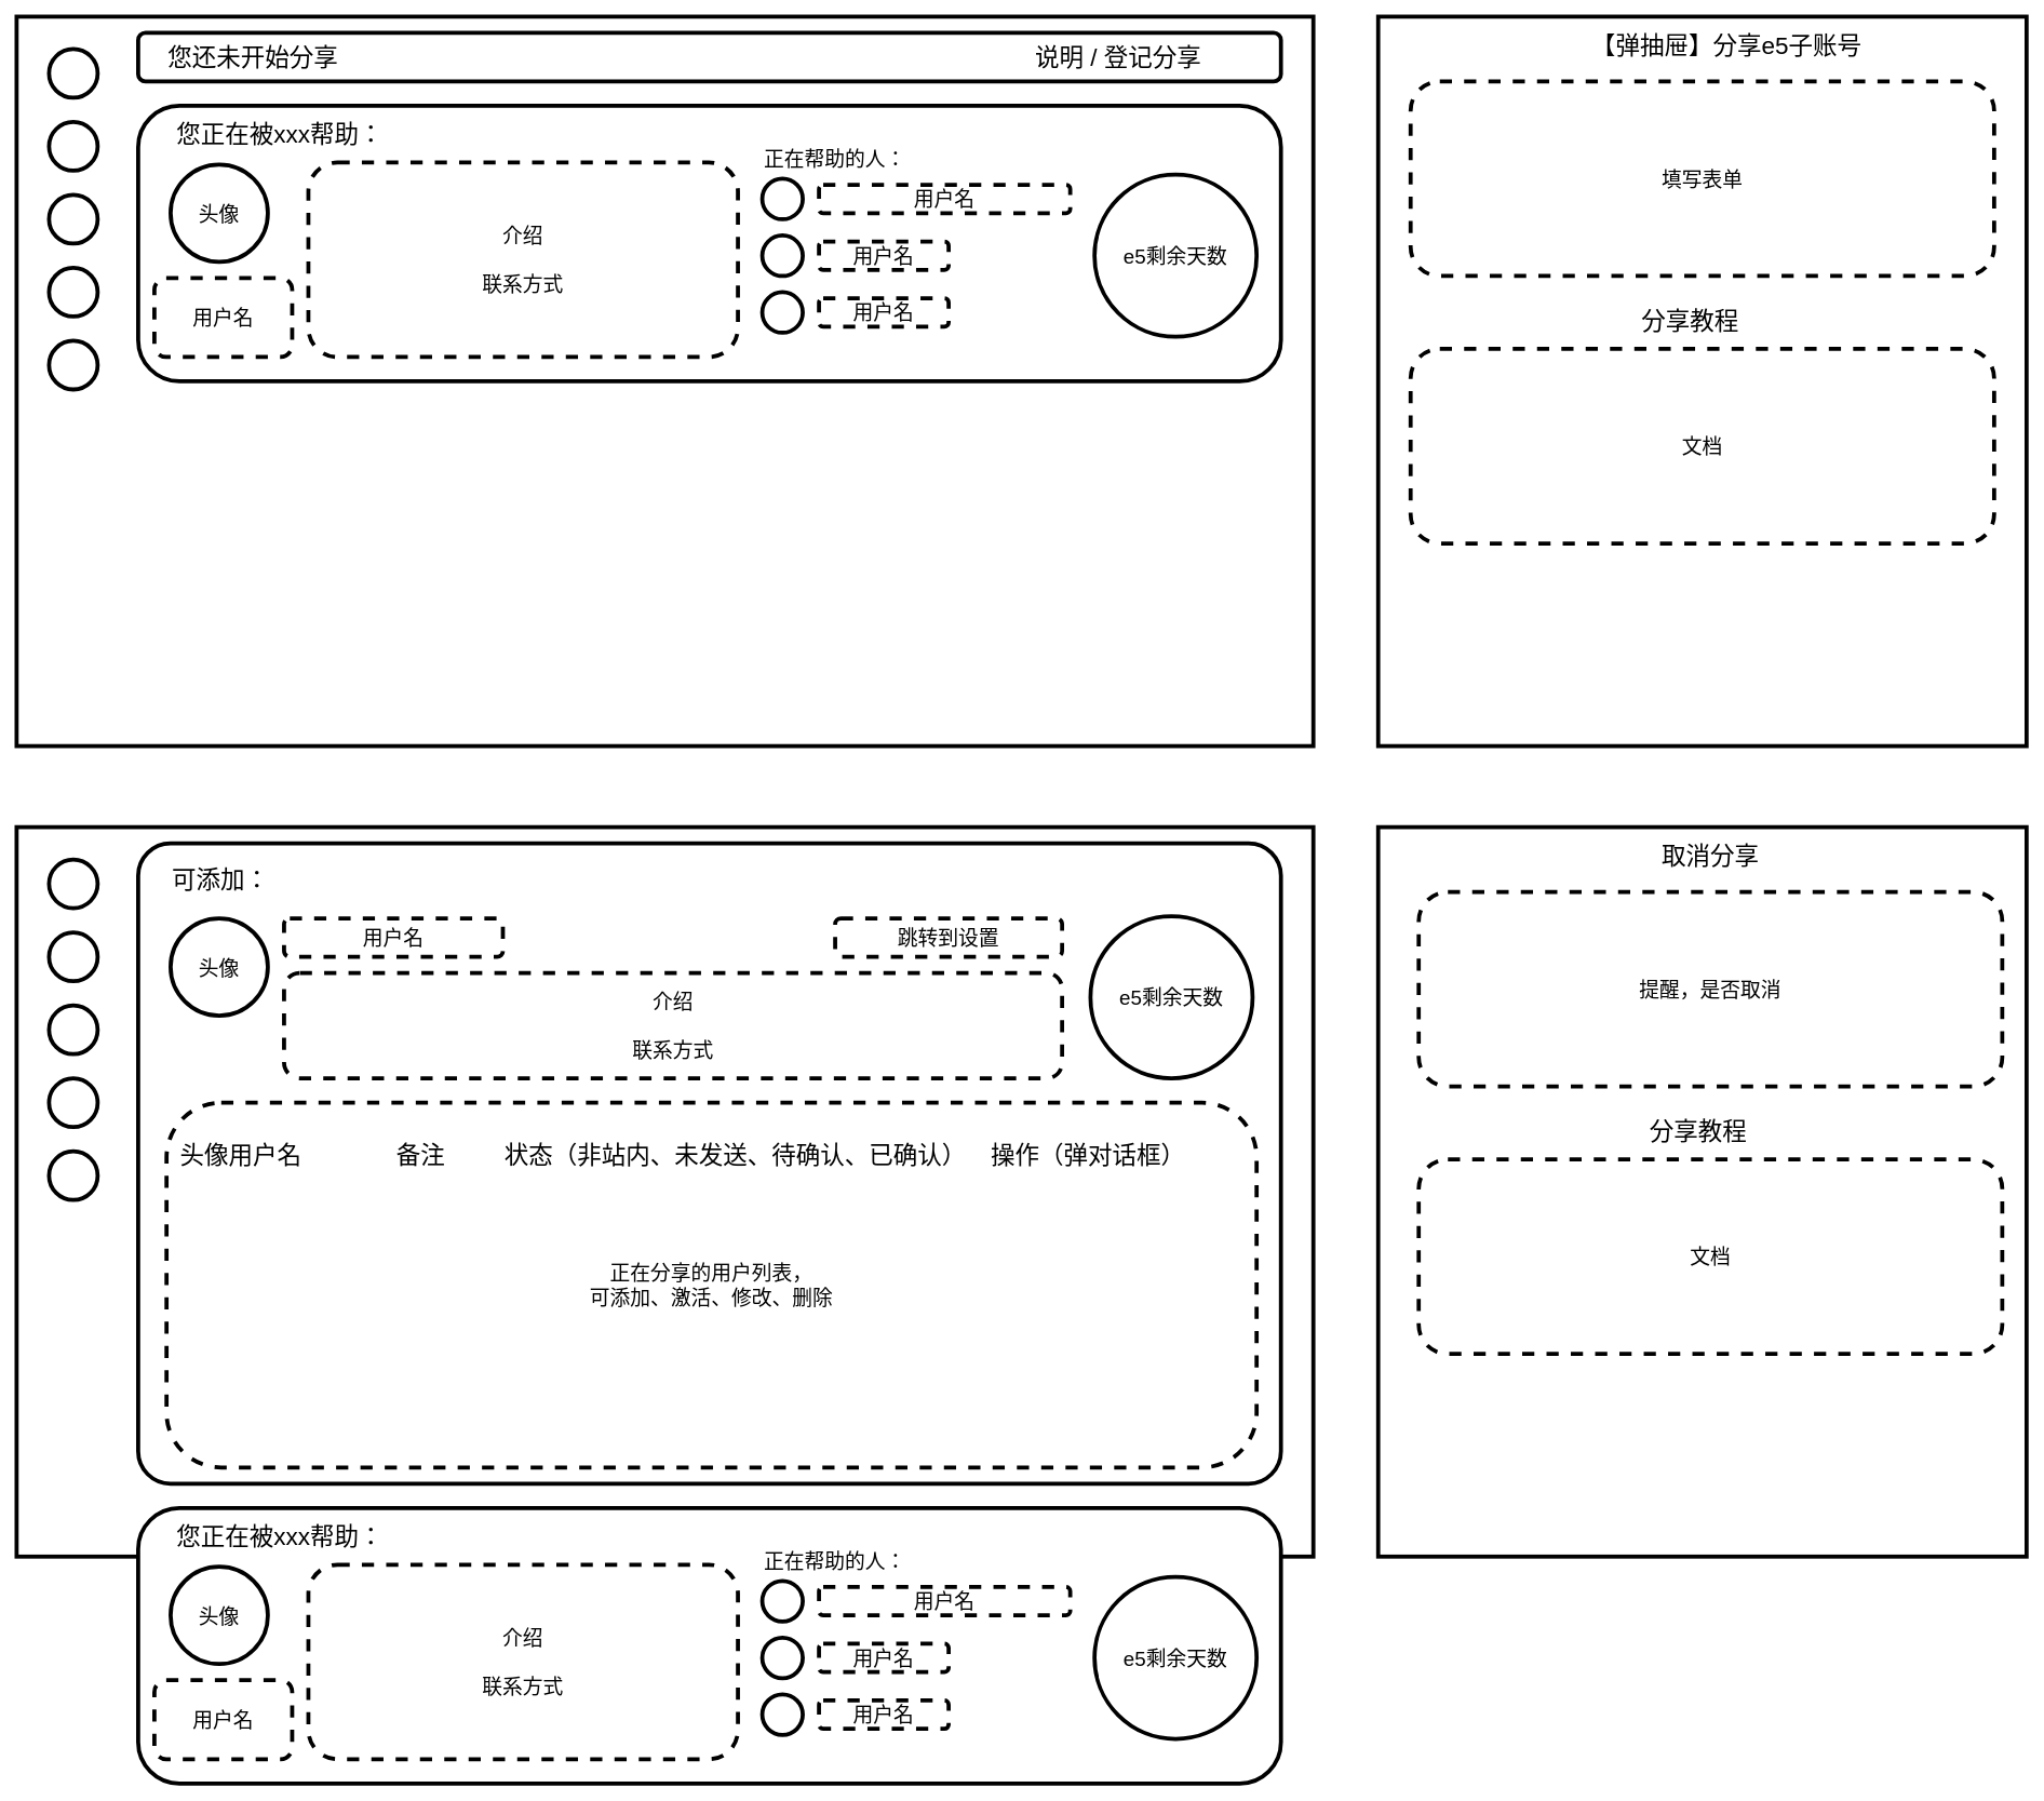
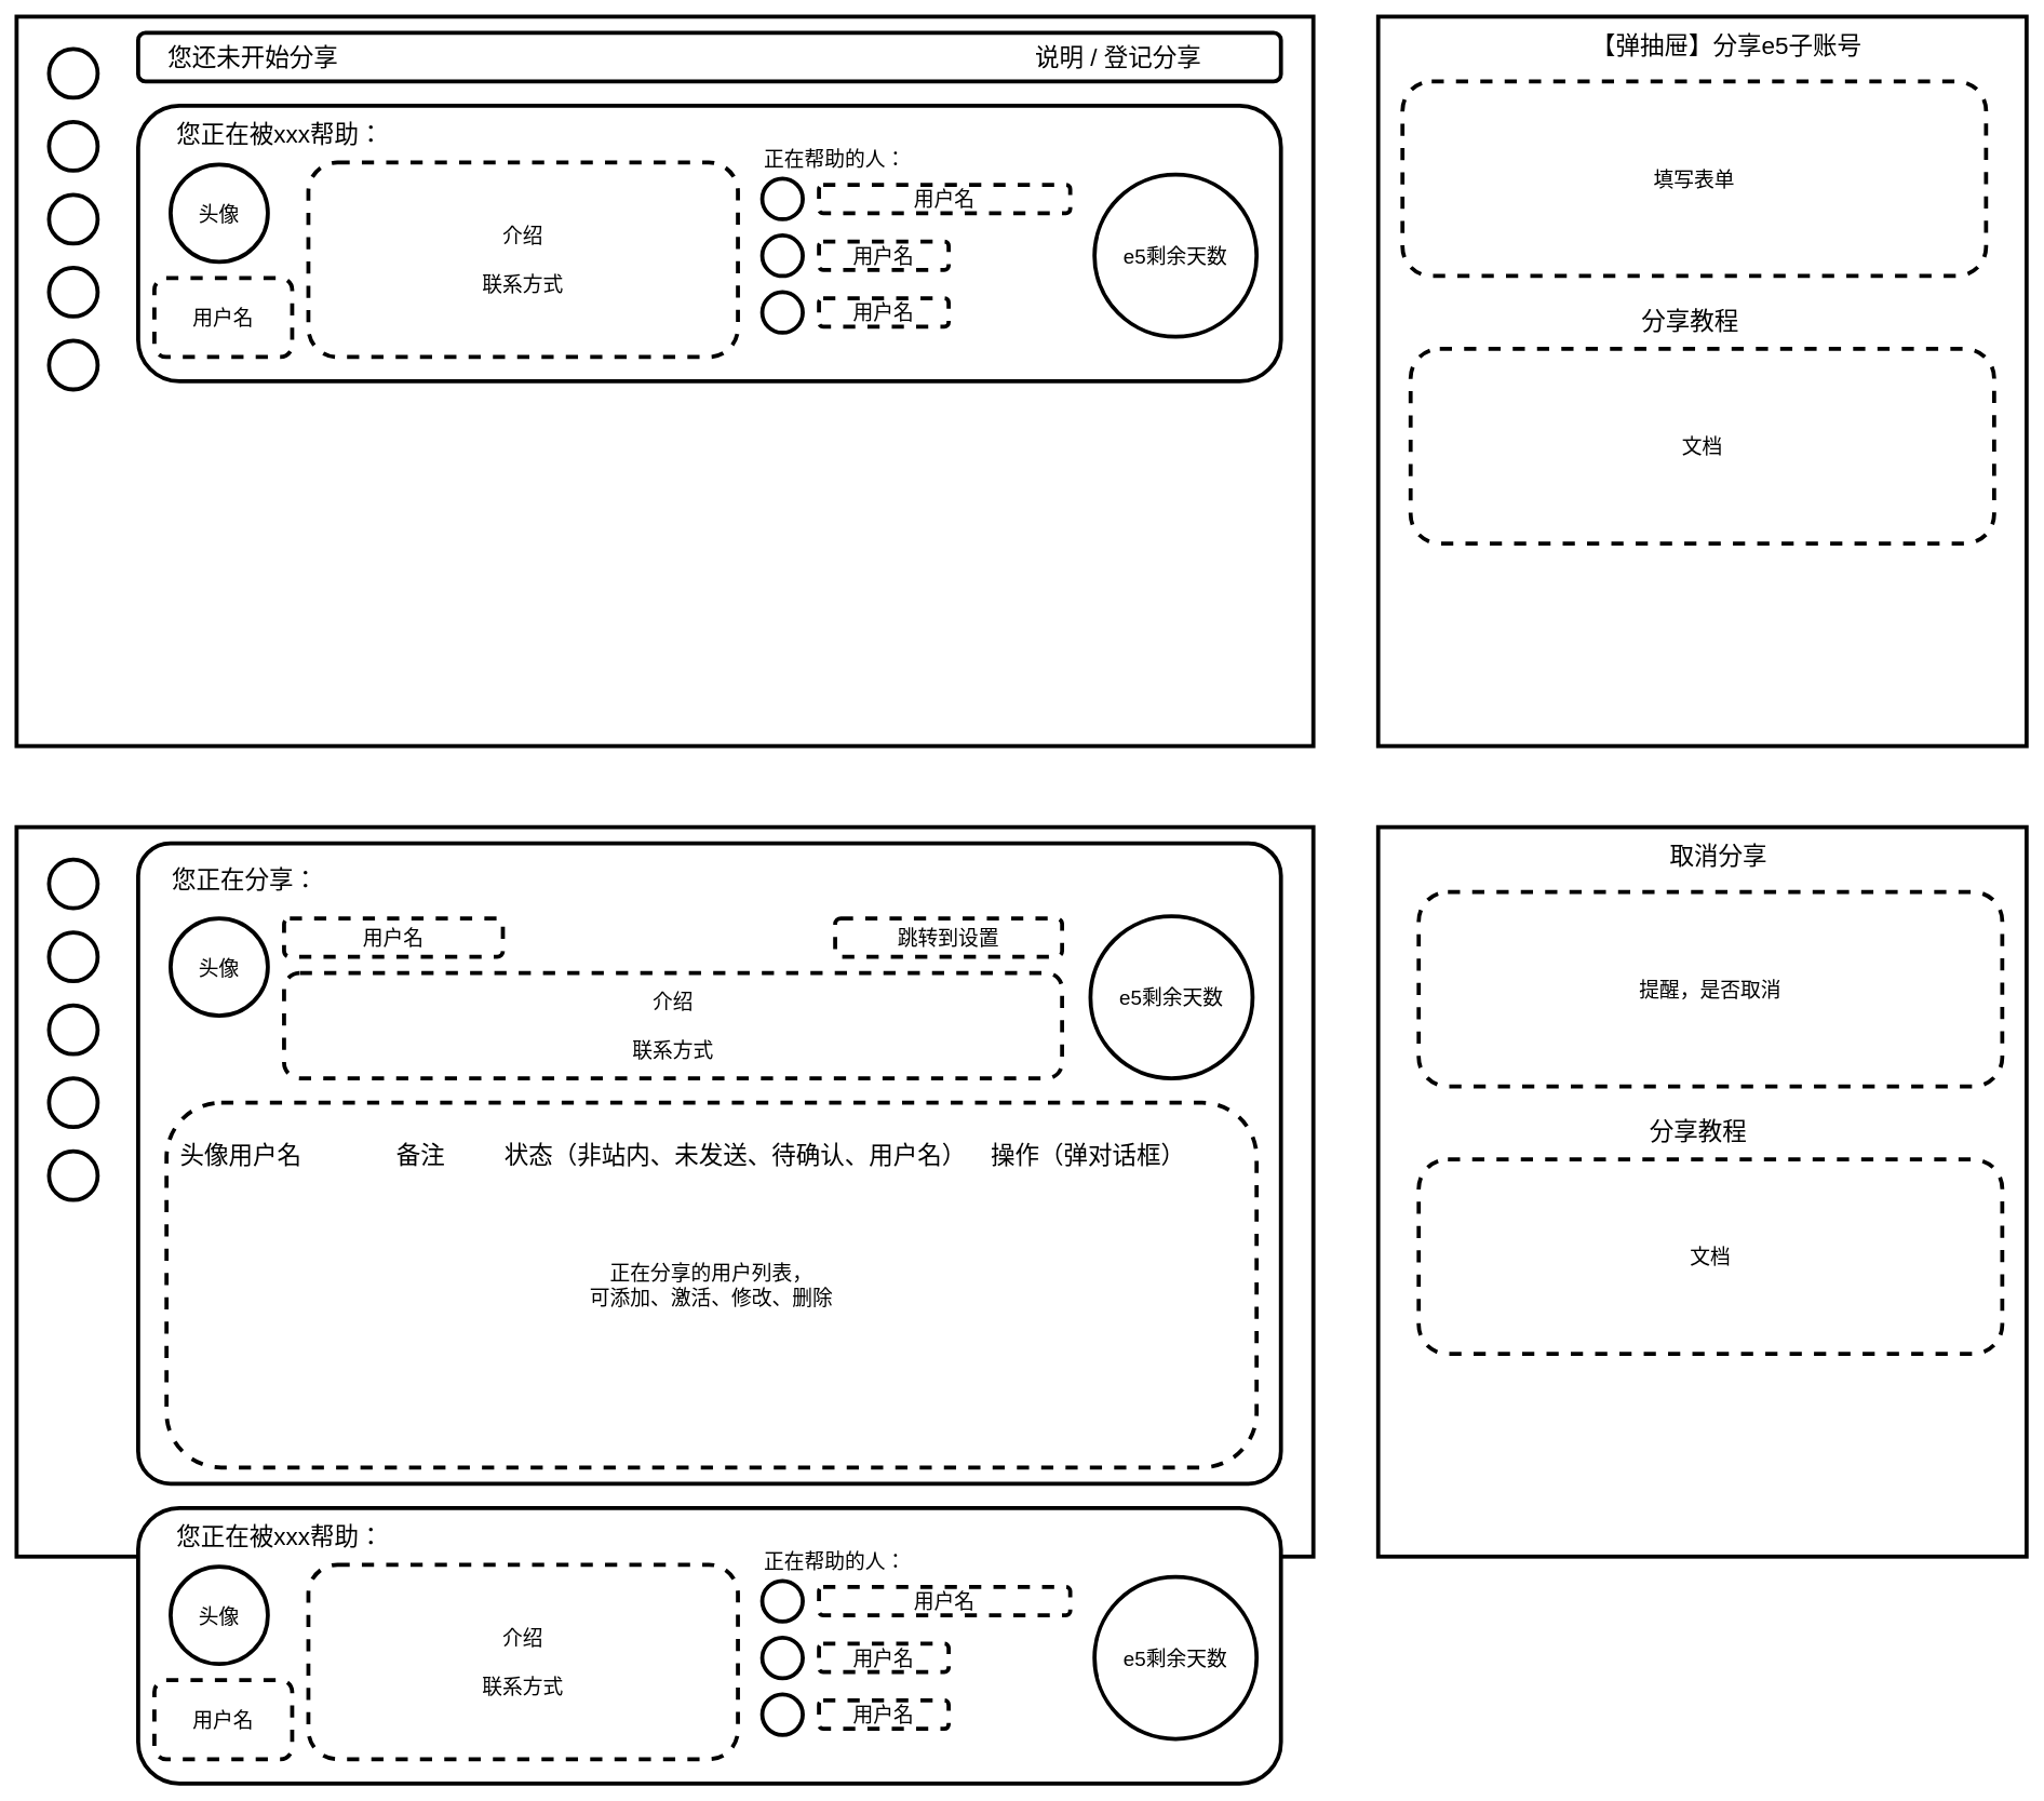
- <mxCell id="24" value="&lt;font style=&quot;font-size: 25px;&quot;&gt;填写表单&lt;br&gt;&lt;/font&gt;" style="rounded=1;whiteSpace=wrap;html=1;strokeWidth=5;dashed=1;" parent="1" vertex="1"><mxGeometry x="1740" y="100" width="720" height="240" as="geometry" /></mxCell>
+ <mxCell id="24" value="&lt;font style=&quot;font-size: 25px;&quot;&gt;填写表单&lt;br&gt;&lt;/font&gt;" style="rounded=1;whiteSpace=wrap;html=1;strokeWidth=5;dashed=1;" parent="1" vertex="1"><mxGeometry x="1730" y="100" width="720" height="240" as="geometry" /></mxCell>
- <mxCell id="54" value="取消分享" style="text;html=1;strokeColor=none;fillColor=none;align=center;verticalAlign=middle;whiteSpace=wrap;rounded=0;fontSize=30;" parent="1" vertex="1"><mxGeometry x="1940" y="1040" width="340" height="30" as="geometry" /></mxCell>
+ <mxCell id="54" value="取消分享" style="text;html=1;strokeColor=none;fillColor=none;align=center;verticalAlign=middle;whiteSpace=wrap;rounded=0;fontSize=30;" parent="1" vertex="1"><mxGeometry x="1950" y="1040" width="340" height="30" as="geometry" /></mxCell>
- <mxCell id="50" value="可添加：" style="text;html=1;strokeColor=none;fillColor=none;align=left;verticalAlign=middle;whiteSpace=wrap;rounded=0;fontSize=30;" parent="1" vertex="1"><mxGeometry x="210" y="1070" width="340" height="30" as="geometry" /></mxCell>
+ <mxCell id="50" value="您正在分享：" style="text;html=1;strokeColor=none;fillColor=none;align=left;verticalAlign=middle;whiteSpace=wrap;rounded=0;fontSize=30;" parent="1" vertex="1"><mxGeometry x="210" y="1070" width="340" height="30" as="geometry" /></mxCell>
- <mxCell id="63" value="头像用户名&lt;span style=&quot;white-space: pre;&quot;&gt;&#09;&lt;span style=&quot;white-space: pre;&quot;&gt;&#09;&lt;/span&gt;&lt;/span&gt;备注&lt;span style=&quot;white-space: pre;&quot;&gt;&#09;&lt;/span&gt;&lt;span style=&quot;white-space: pre;&quot;&gt;&#09;&lt;/span&gt;状态（非站内、未发送、待确认、已确认）&lt;span style=&quot;white-space: pre;&quot;&gt;&#09;&lt;/span&gt;操作（弹对话框）" style="text;html=1;strokeColor=none;fillColor=none;align=left;verticalAlign=middle;whiteSpace=wrap;rounded=0;fontSize=30;" parent="1" vertex="1"><mxGeometry x="220" y="1410" width="1390" height="30" as="geometry" /></mxCell>
+ <mxCell id="63" value="头像用户名&lt;span style=&quot;white-space: pre;&quot;&gt;&#09;&lt;span style=&quot;white-space: pre;&quot;&gt;&#09;&lt;/span&gt;&lt;/span&gt;备注&lt;span style=&quot;white-space: pre;&quot;&gt;&#09;&lt;/span&gt;&lt;span style=&quot;white-space: pre;&quot;&gt;&#09;&lt;/span&gt;状态（非站内、未发送、待确认、用户名）&lt;span style=&quot;white-space: pre;&quot;&gt;&#09;&lt;/span&gt;操作（弹对话框）" style="text;html=1;strokeColor=none;fillColor=none;align=left;verticalAlign=middle;whiteSpace=wrap;rounded=0;fontSize=30;" parent="1" vertex="1"><mxGeometry x="220" y="1410" width="1390" height="30" as="geometry" /></mxCell>
